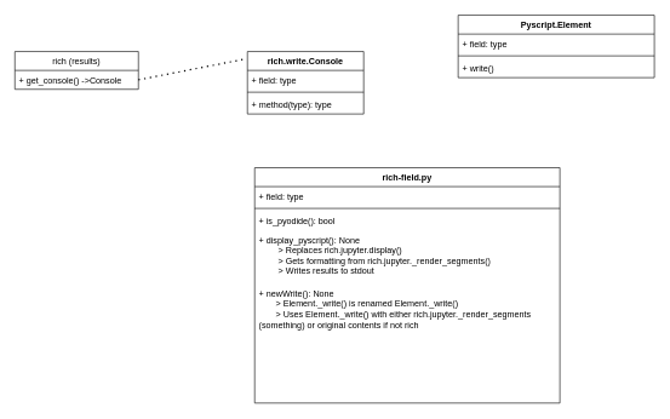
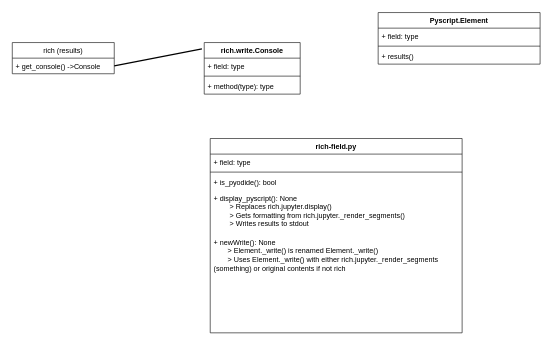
- <mxCell id="18" value="+ write()" style="text;strokeColor=none;fillColor=none;align=left;verticalAlign=top;spacingLeft=4;spacingRight=4;overflow=hidden;rotatable=0;points=[[0,0.5],[1,0.5]];portConstraint=eastwest;fontStyle=0" vertex="1" parent="15"><mxGeometry y="60" width="270" height="26" as="geometry" /></mxCell>
+ <mxCell id="18" value="+ results()" style="text;strokeColor=none;fillColor=none;align=left;verticalAlign=top;spacingLeft=4;spacingRight=4;overflow=hidden;rotatable=0;points=[[0,0.5],[1,0.5]];portConstraint=eastwest;fontStyle=0" vertex="1" parent="15"><mxGeometry y="60" width="270" height="26" as="geometry" /></mxCell>
- <mxCell id="8" value="" style="endArrow=none;dashed=1;html=1;dashPattern=1 3;strokeWidth=2;rounded=0;entryX=-0.024;entryY=0.122;entryDx=0;entryDy=0;exitX=1;exitY=0.75;exitDx=0;exitDy=0;entryPerimeter=0;" edge="1" parent="1" source="6" target="2"><mxGeometry width="50" height="50" relative="1" as="geometry"><mxPoint x="150" y="70" as="sourcePoint" /><mxPoint x="200" y="20" as="targetPoint" /></mxGeometry></mxCell>
+ <mxCell id="8" value="" style="endArrow=none;dashed=0;html=1;dashPattern=1 3;strokeWidth=2;rounded=0;entryX=-0.024;entryY=0.122;entryDx=0;entryDy=0;exitX=1;exitY=0.75;exitDx=0;exitDy=0;entryPerimeter=0;" edge="1" parent="1" source="6" target="2"><mxGeometry width="50" height="50" relative="1" as="geometry"><mxPoint x="150" y="70" as="sourcePoint" /><mxPoint x="200" y="20" as="targetPoint" /></mxGeometry></mxCell>
